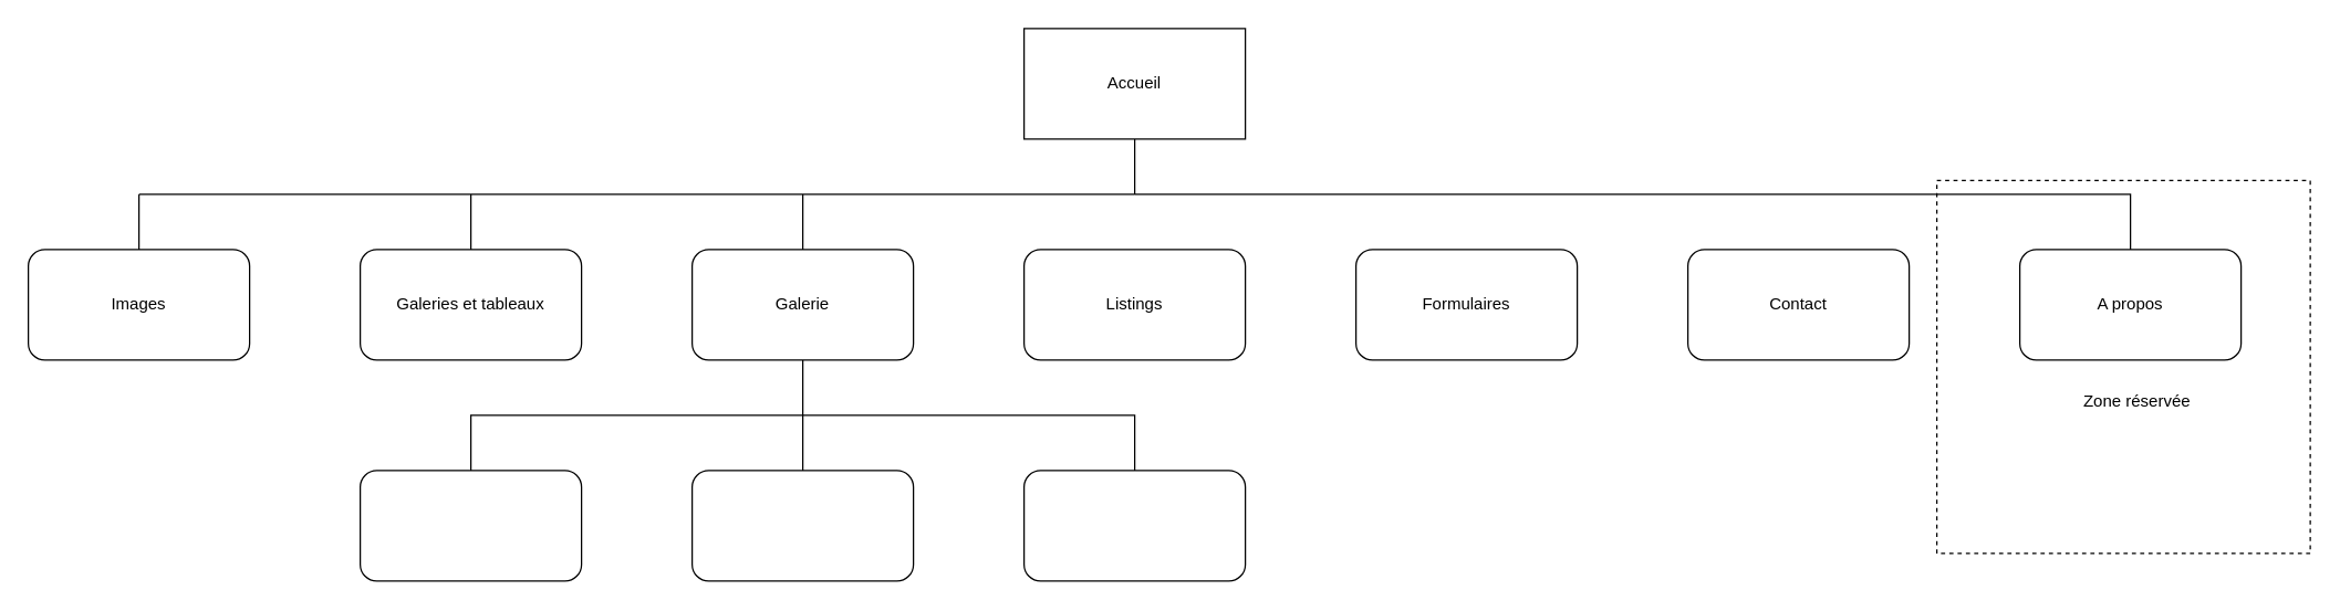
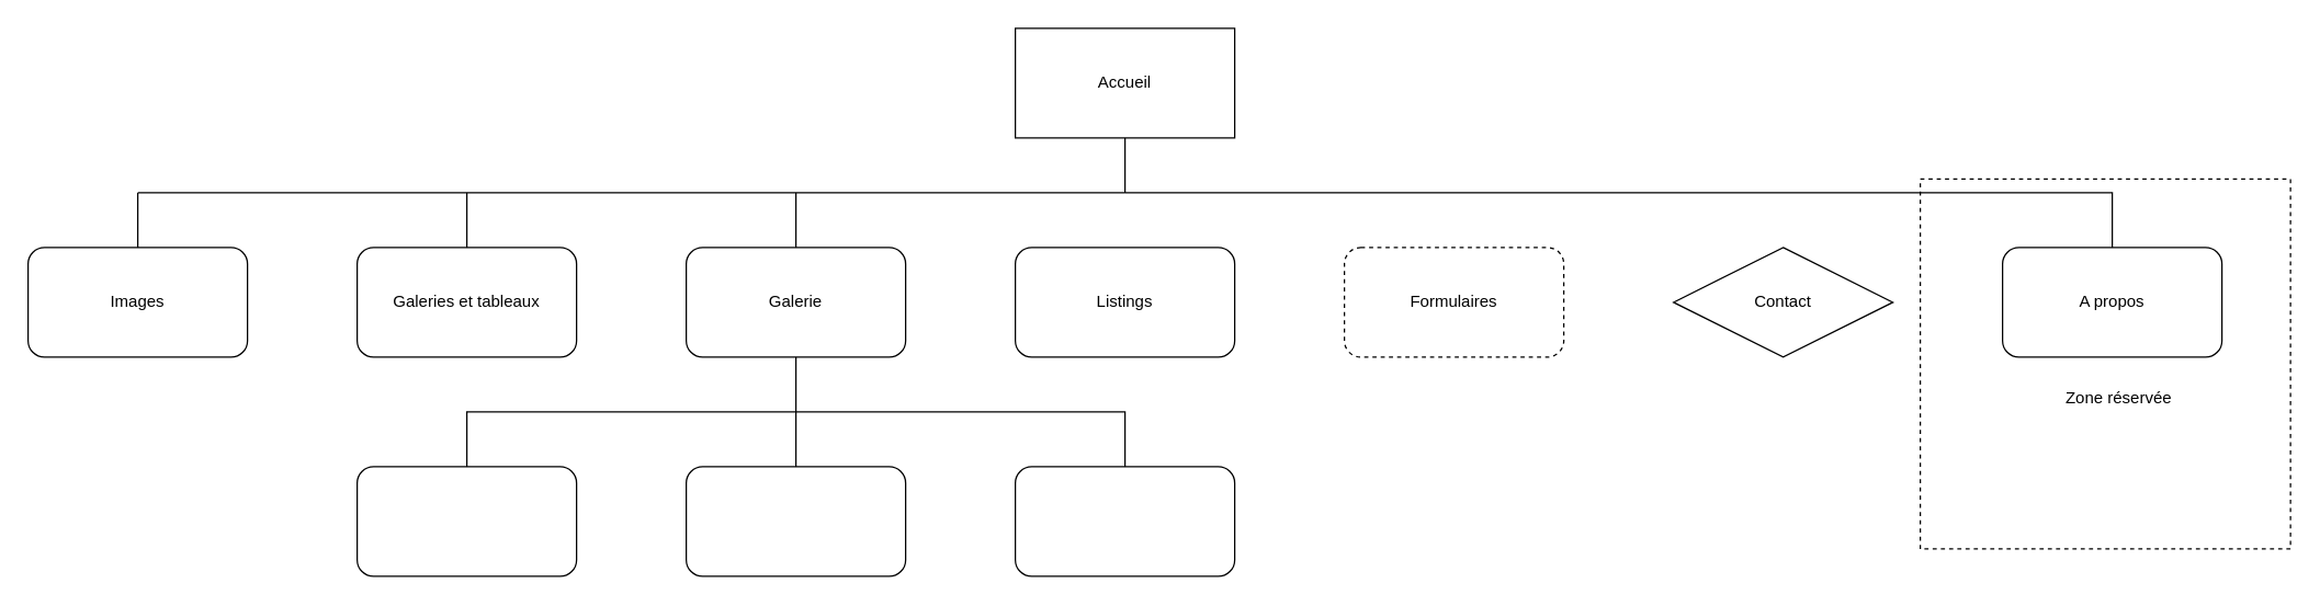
- <mxCell id="6" value="Formulaires" style="rounded=1;whiteSpace=wrap;html=1;" vertex="1" parent="1"><mxGeometry x="980" y="180" width="160" height="80" as="geometry" /></mxCell>
+ <mxCell id="6" value="Formulaires" style="rounded=1;whiteSpace=wrap;html=1;dashed=1;" vertex="1" parent="1"><mxGeometry x="980" y="180" width="160" height="80" as="geometry" /></mxCell>
- <mxCell id="7" value="Contact" style="rounded=1;whiteSpace=wrap;html=1;" vertex="1" parent="1"><mxGeometry x="1220" y="180" width="160" height="80" as="geometry" /></mxCell>
+ <mxCell id="7" value="Contact" style="rhombus;whiteSpace=wrap;html=1;" vertex="1" parent="1"><mxGeometry x="1220" y="180" width="160" height="80" as="geometry" /></mxCell>
